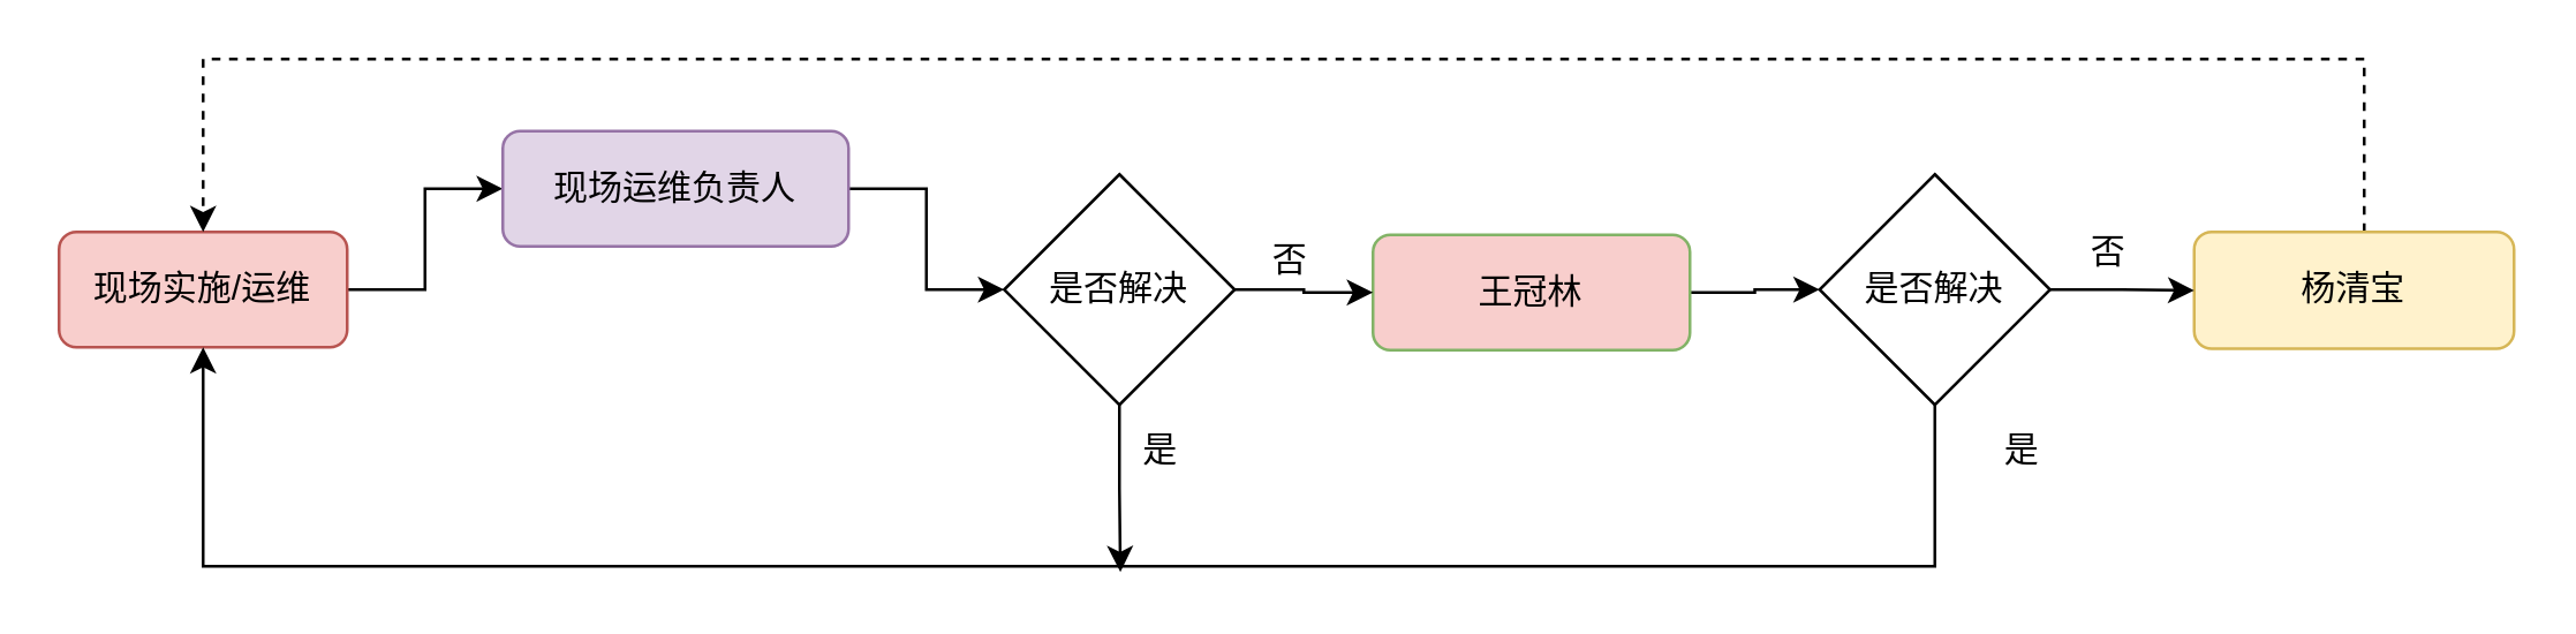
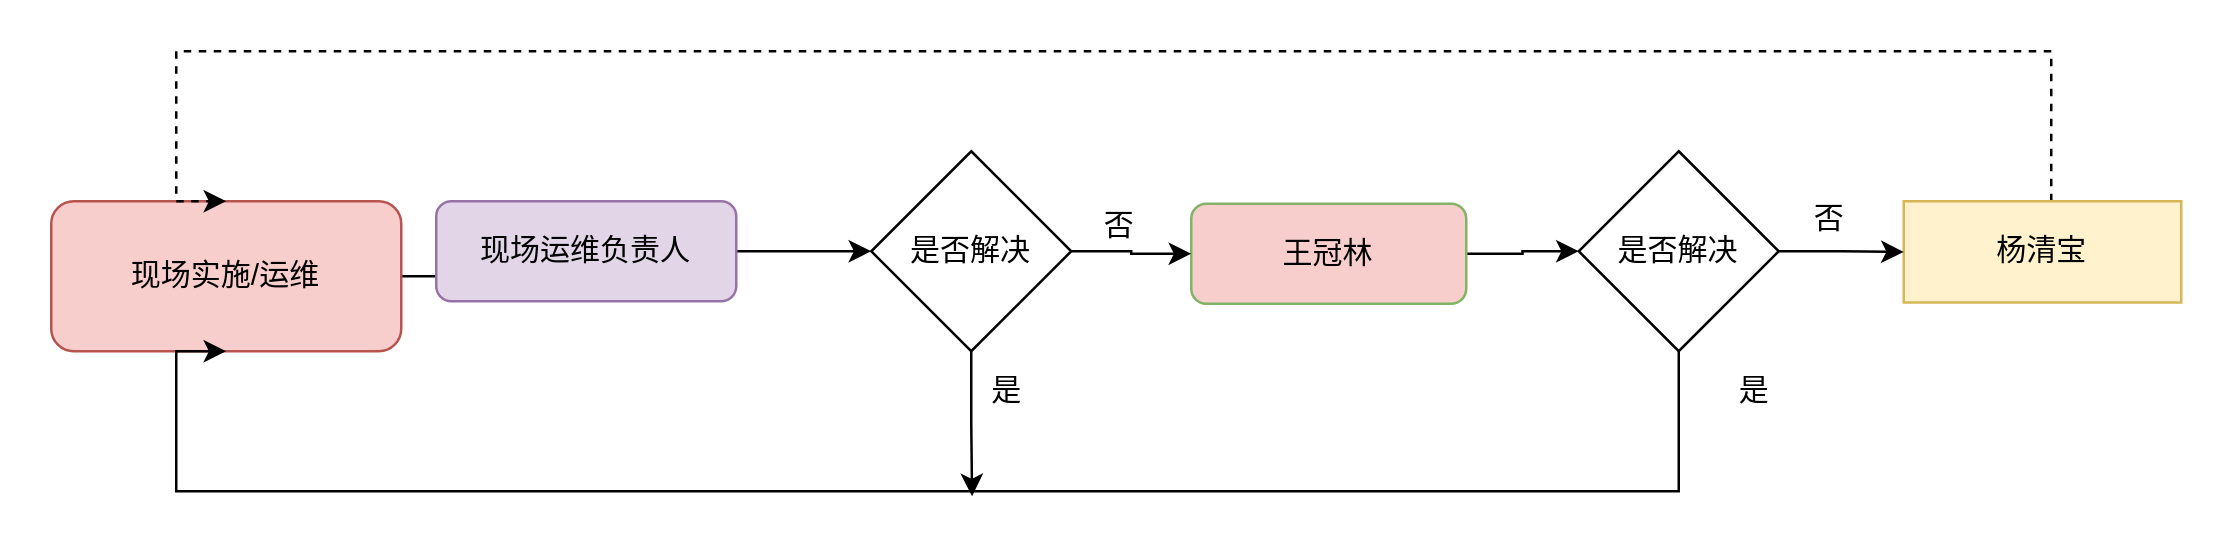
- <mxCell id="5" value="现场运维负责人" style="whiteSpace=wrap;html=1;rounded=1;fillColor=#e1d5e7;strokeColor=#9673a6;strokeWidth=1;perimeterSpacing=0;" vertex="1" parent="1"><mxGeometry x="174" y="45" width="120" height="40" as="geometry" /></mxCell>
+ <mxCell id="5" value="现场运维负责人" style="whiteSpace=wrap;html=1;rounded=1;fillColor=#e1d5e7;strokeColor=#9673a6;strokeWidth=1;perimeterSpacing=0;" vertex="1" parent="1"><mxGeometry x="174" y="80" width="120" height="40" as="geometry" /></mxCell>
- <mxCell id="3" value="现场实施/运维" style="rounded=1;whiteSpace=wrap;html=1;fillColor=#f8cecc;strokeColor=#b85450;strokeWidth=1;perimeterSpacing=0;" vertex="1" parent="1"><mxGeometry x="20" y="80" width="100" height="40" as="geometry" /></mxCell>
+ <mxCell id="3" value="现场实施/运维" style="rounded=1;whiteSpace=wrap;html=1;fillColor=#f8cecc;strokeColor=#b85450;strokeWidth=1;perimeterSpacing=0;" vertex="1" parent="1"><mxGeometry x="20" y="80" width="140" height="60" as="geometry" /></mxCell>
- <mxCell id="9" value="杨清宝" style="whiteSpace=wrap;html=1;rounded=1;fillColor=#fff2cc;strokeColor=#d6b656;strokeWidth=1;perimeterSpacing=0;" vertex="1" parent="1"><mxGeometry x="761" y="80" width="111" height="40.5" as="geometry" /></mxCell>
+ <mxCell id="9" value="杨清宝" style="whiteSpace=wrap;html=1;fillColor=#fff2cc;strokeColor=#d6b656;strokeWidth=1;perimeterSpacing=0;rounded=0;" vertex="1" parent="1"><mxGeometry x="761" y="80" width="111" height="40.5" as="geometry" /></mxCell>
